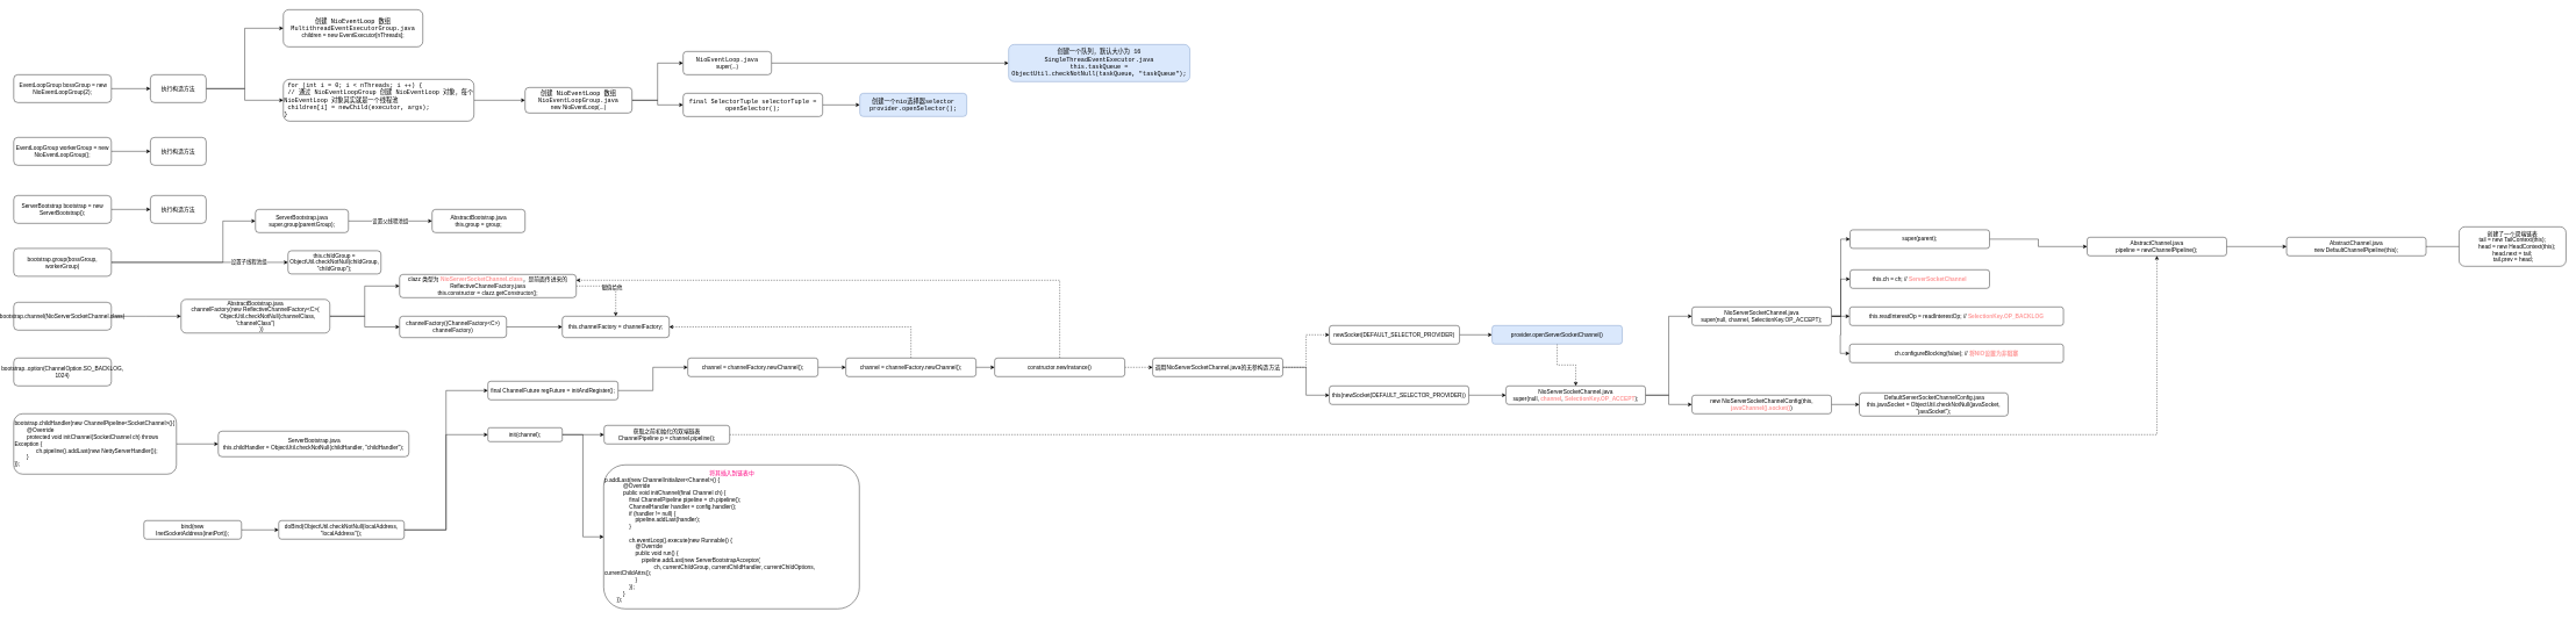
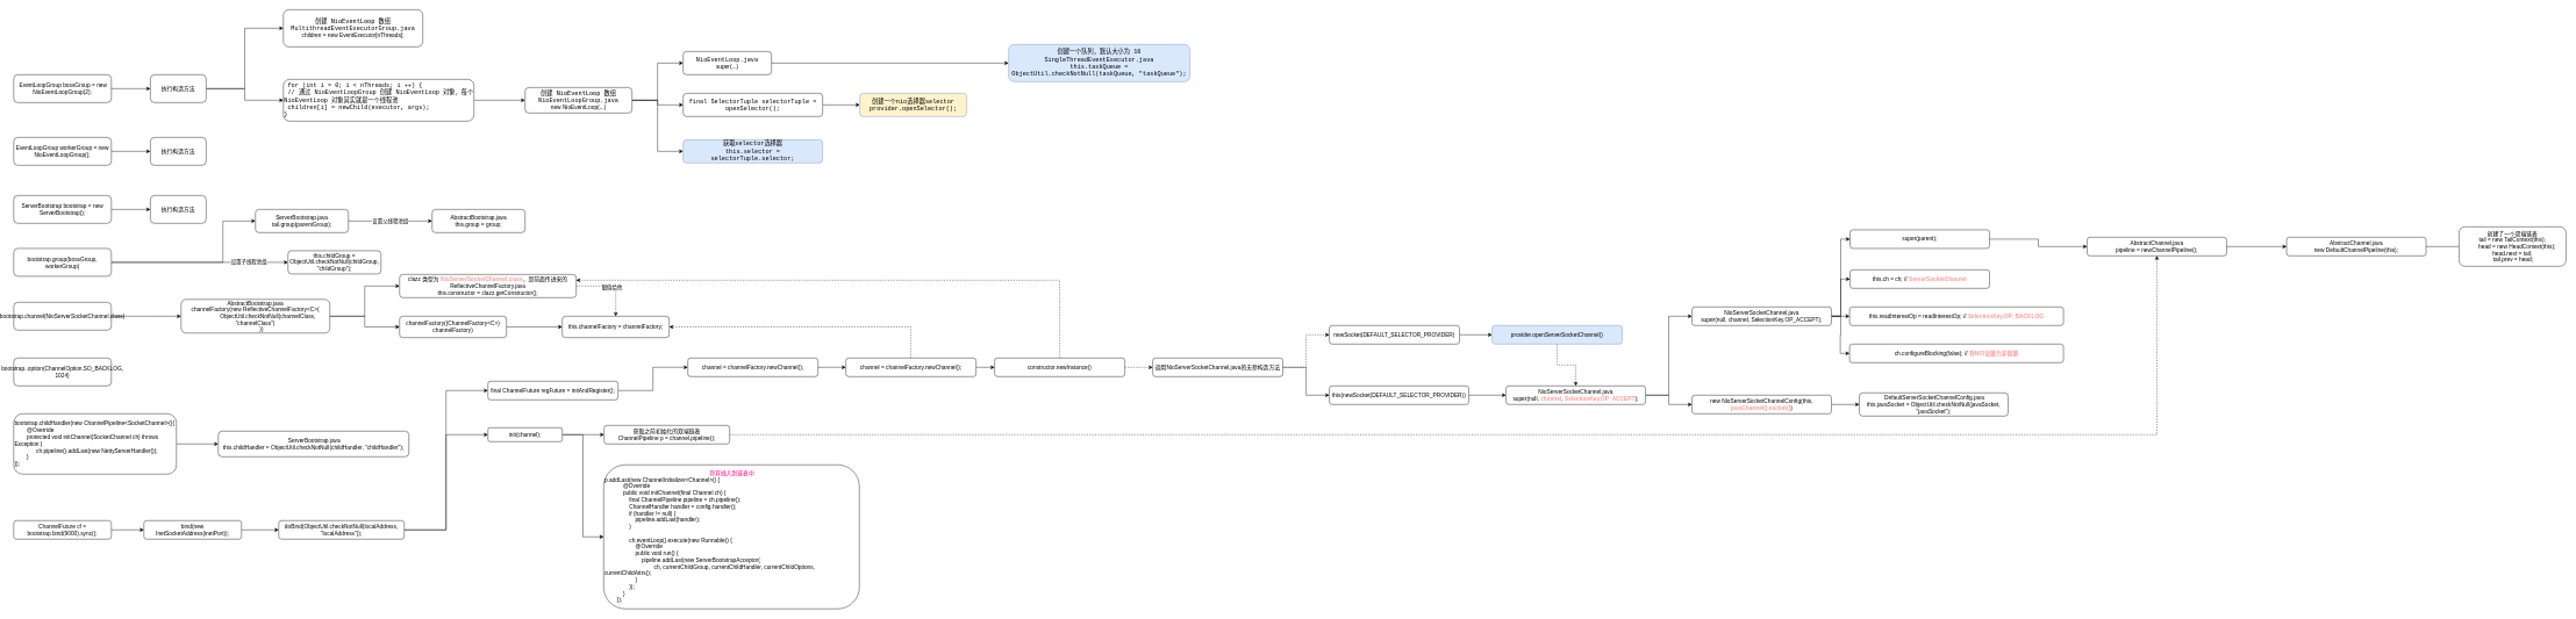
- <mxCell id="18" value="&lt;font face=&quot;courier new, monospace&quot;&gt;&lt;span style=&quot;font-size: 13.067px&quot;&gt;创建一个nio选择器selector&lt;/span&gt;&lt;br&gt;&lt;span style=&quot;font-size: 13.067px&quot;&gt;provider.openSelector();&lt;/span&gt;&lt;/font&gt;" style="rounded=1;whiteSpace=wrap;html=1;fillColor=#dae8fc;strokeColor=#6c8ebf;" vertex="1" parent="1"><mxGeometry x="1840" y="200" width="230" height="50" as="geometry" /></mxCell>
+ <mxCell id="18" value="&lt;font face=&quot;courier new, monospace&quot;&gt;&lt;span style=&quot;font-size: 13.067px&quot;&gt;创建一个nio选择器selector&lt;/span&gt;&lt;br&gt;&lt;span style=&quot;font-size: 13.067px&quot;&gt;provider.openSelector();&lt;/span&gt;&lt;/font&gt;" style="rounded=1;whiteSpace=wrap;html=1;fillColor=#fff2cc;strokeColor=#6c8ebf;" vertex="1" parent="1"><mxGeometry x="1840" y="200" width="230" height="50" as="geometry" /></mxCell>
+ <mxCell id="12" style="edgeStyle=orthogonalEdgeStyle;rounded=0;orthogonalLoop=1;jettySize=auto;html=1;exitX=1;exitY=0.5;exitDx=0;exitDy=0;entryX=0;entryY=0.5;entryDx=0;entryDy=0;fontColor=#000000;" edge="1" parent="1" source="13" target="19"><mxGeometry relative="1" as="geometry" /></mxCell>
+ <mxCell id="19" value="&lt;font face=&quot;courier new, monospace&quot;&gt;&lt;span style=&quot;font-size: 13.067px&quot;&gt;获取selector选择器&lt;br&gt;this.selector = selectorTuple.selector;&lt;/span&gt;&lt;/font&gt;" style="rounded=1;whiteSpace=wrap;html=1;fillColor=#dae8fc;strokeColor=#6c8ebf;" vertex="1" parent="1"><mxGeometry x="1460" y="300" width="300" height="50" as="geometry" /></mxCell>
- <mxCell id="32" value="ServerBootstrap.java&lt;br&gt;super.group(parentGroup);" style="rounded=1;whiteSpace=wrap;html=1;" vertex="1" parent="1"><mxGeometry x="540" y="450" width="200" height="50" as="geometry" /></mxCell>
+ <mxCell id="32" value="ServerBootstrap.java&lt;br&gt;tail.group(parentGroup);" style="rounded=1;whiteSpace=wrap;html=1;" vertex="1" parent="1"><mxGeometry x="540" y="450" width="200" height="50" as="geometry" /></mxCell>
+ <mxCell id="51" value="ChannelFuture cf = bootstrap.bind(9000).sync();" style="rounded=1;whiteSpace=wrap;html=1;" vertex="1" parent="1"><mxGeometry x="20" y="1120" width="210" height="40" as="geometry" /></mxCell>
+ <mxCell id="50" style="edgeStyle=orthogonalEdgeStyle;rounded=0;orthogonalLoop=1;jettySize=auto;html=1;exitX=1;exitY=0.5;exitDx=0;exitDy=0;fontColor=#FF9999;" edge="1" parent="1" source="51" target="53"><mxGeometry relative="1" as="geometry" /></mxCell>
